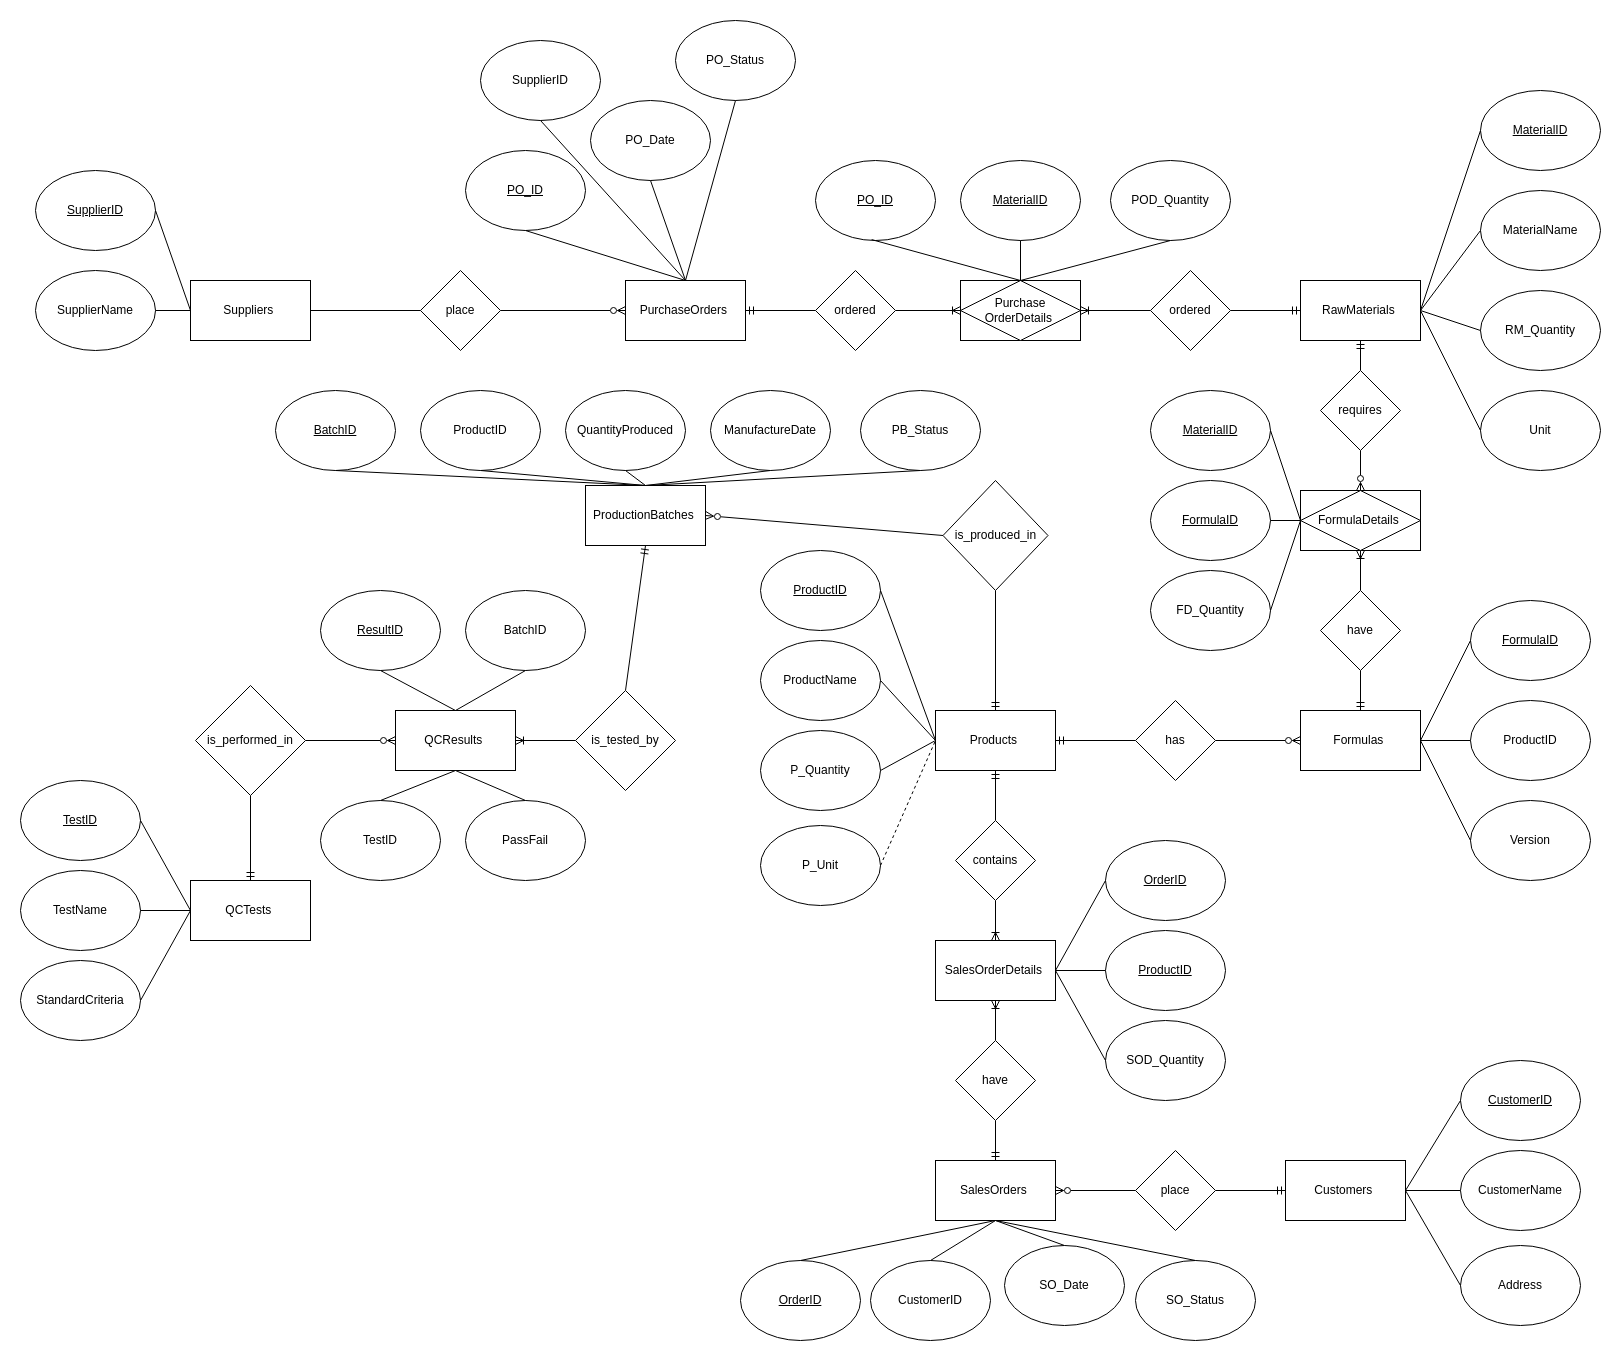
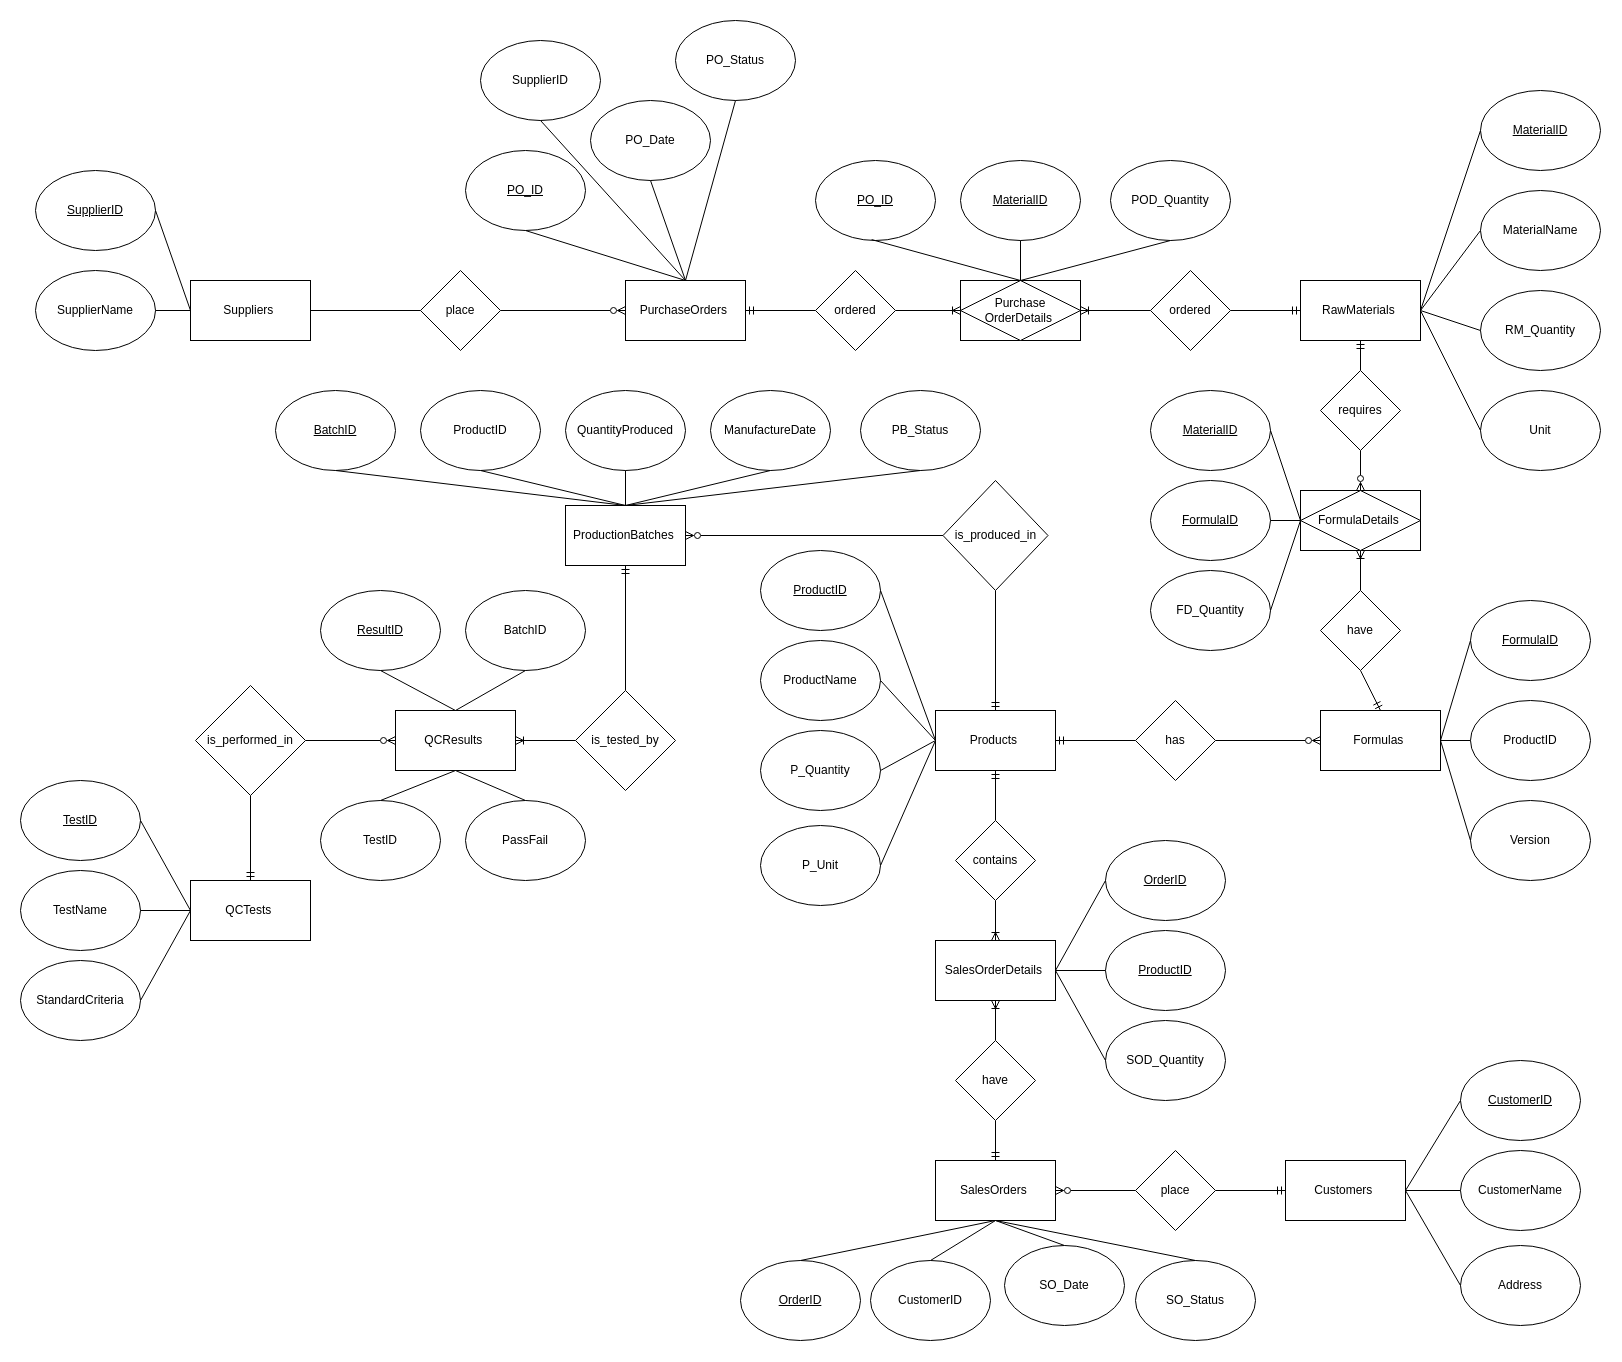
- <mxCell id="8" value="ProductionBatches&amp;nbsp;" style="rounded=0;whiteSpace=wrap;html=1;" parent="1" vertex="1"><mxGeometry x="585" y="485" width="120" height="60" as="geometry" /></mxCell>
+ <mxCell id="8" value="ProductionBatches&amp;nbsp;" style="rounded=0;whiteSpace=wrap;html=1;" parent="1" vertex="1"><mxGeometry x="565" y="505" width="120" height="60" as="geometry" /></mxCell>
- <mxCell id="2" value="Formulas&amp;nbsp;" style="rounded=0;whiteSpace=wrap;html=1;" parent="1" vertex="1"><mxGeometry x="1300" y="710" width="120" height="60" as="geometry" /></mxCell>
+ <mxCell id="2" value="Formulas&amp;nbsp;" style="rounded=0;whiteSpace=wrap;html=1;" parent="1" vertex="1"><mxGeometry x="1320" y="710" width="120" height="60" as="geometry" /></mxCell>
- <mxCell id="142" value="" style="endArrow=none;html=1;rounded=0;entryX=0;entryY=0.5;entryDx=0;entryDy=0;exitX=1;exitY=0.5;exitDx=0;exitDy=0;dashed=1;" parent="1" source="141" target="11" edge="1"><mxGeometry width="50" height="50" relative="1" as="geometry"><mxPoint x="860" y="780" as="sourcePoint" /><mxPoint x="910" y="730" as="targetPoint" /></mxGeometry></mxCell>
+ <mxCell id="142" value="" style="endArrow=none;html=1;rounded=0;entryX=0;entryY=0.5;entryDx=0;entryDy=0;exitX=1;exitY=0.5;exitDx=0;exitDy=0;" parent="1" source="141" target="11" edge="1"><mxGeometry width="50" height="50" relative="1" as="geometry"><mxPoint x="860" y="780" as="sourcePoint" /><mxPoint x="910" y="730" as="targetPoint" /></mxGeometry></mxCell>
